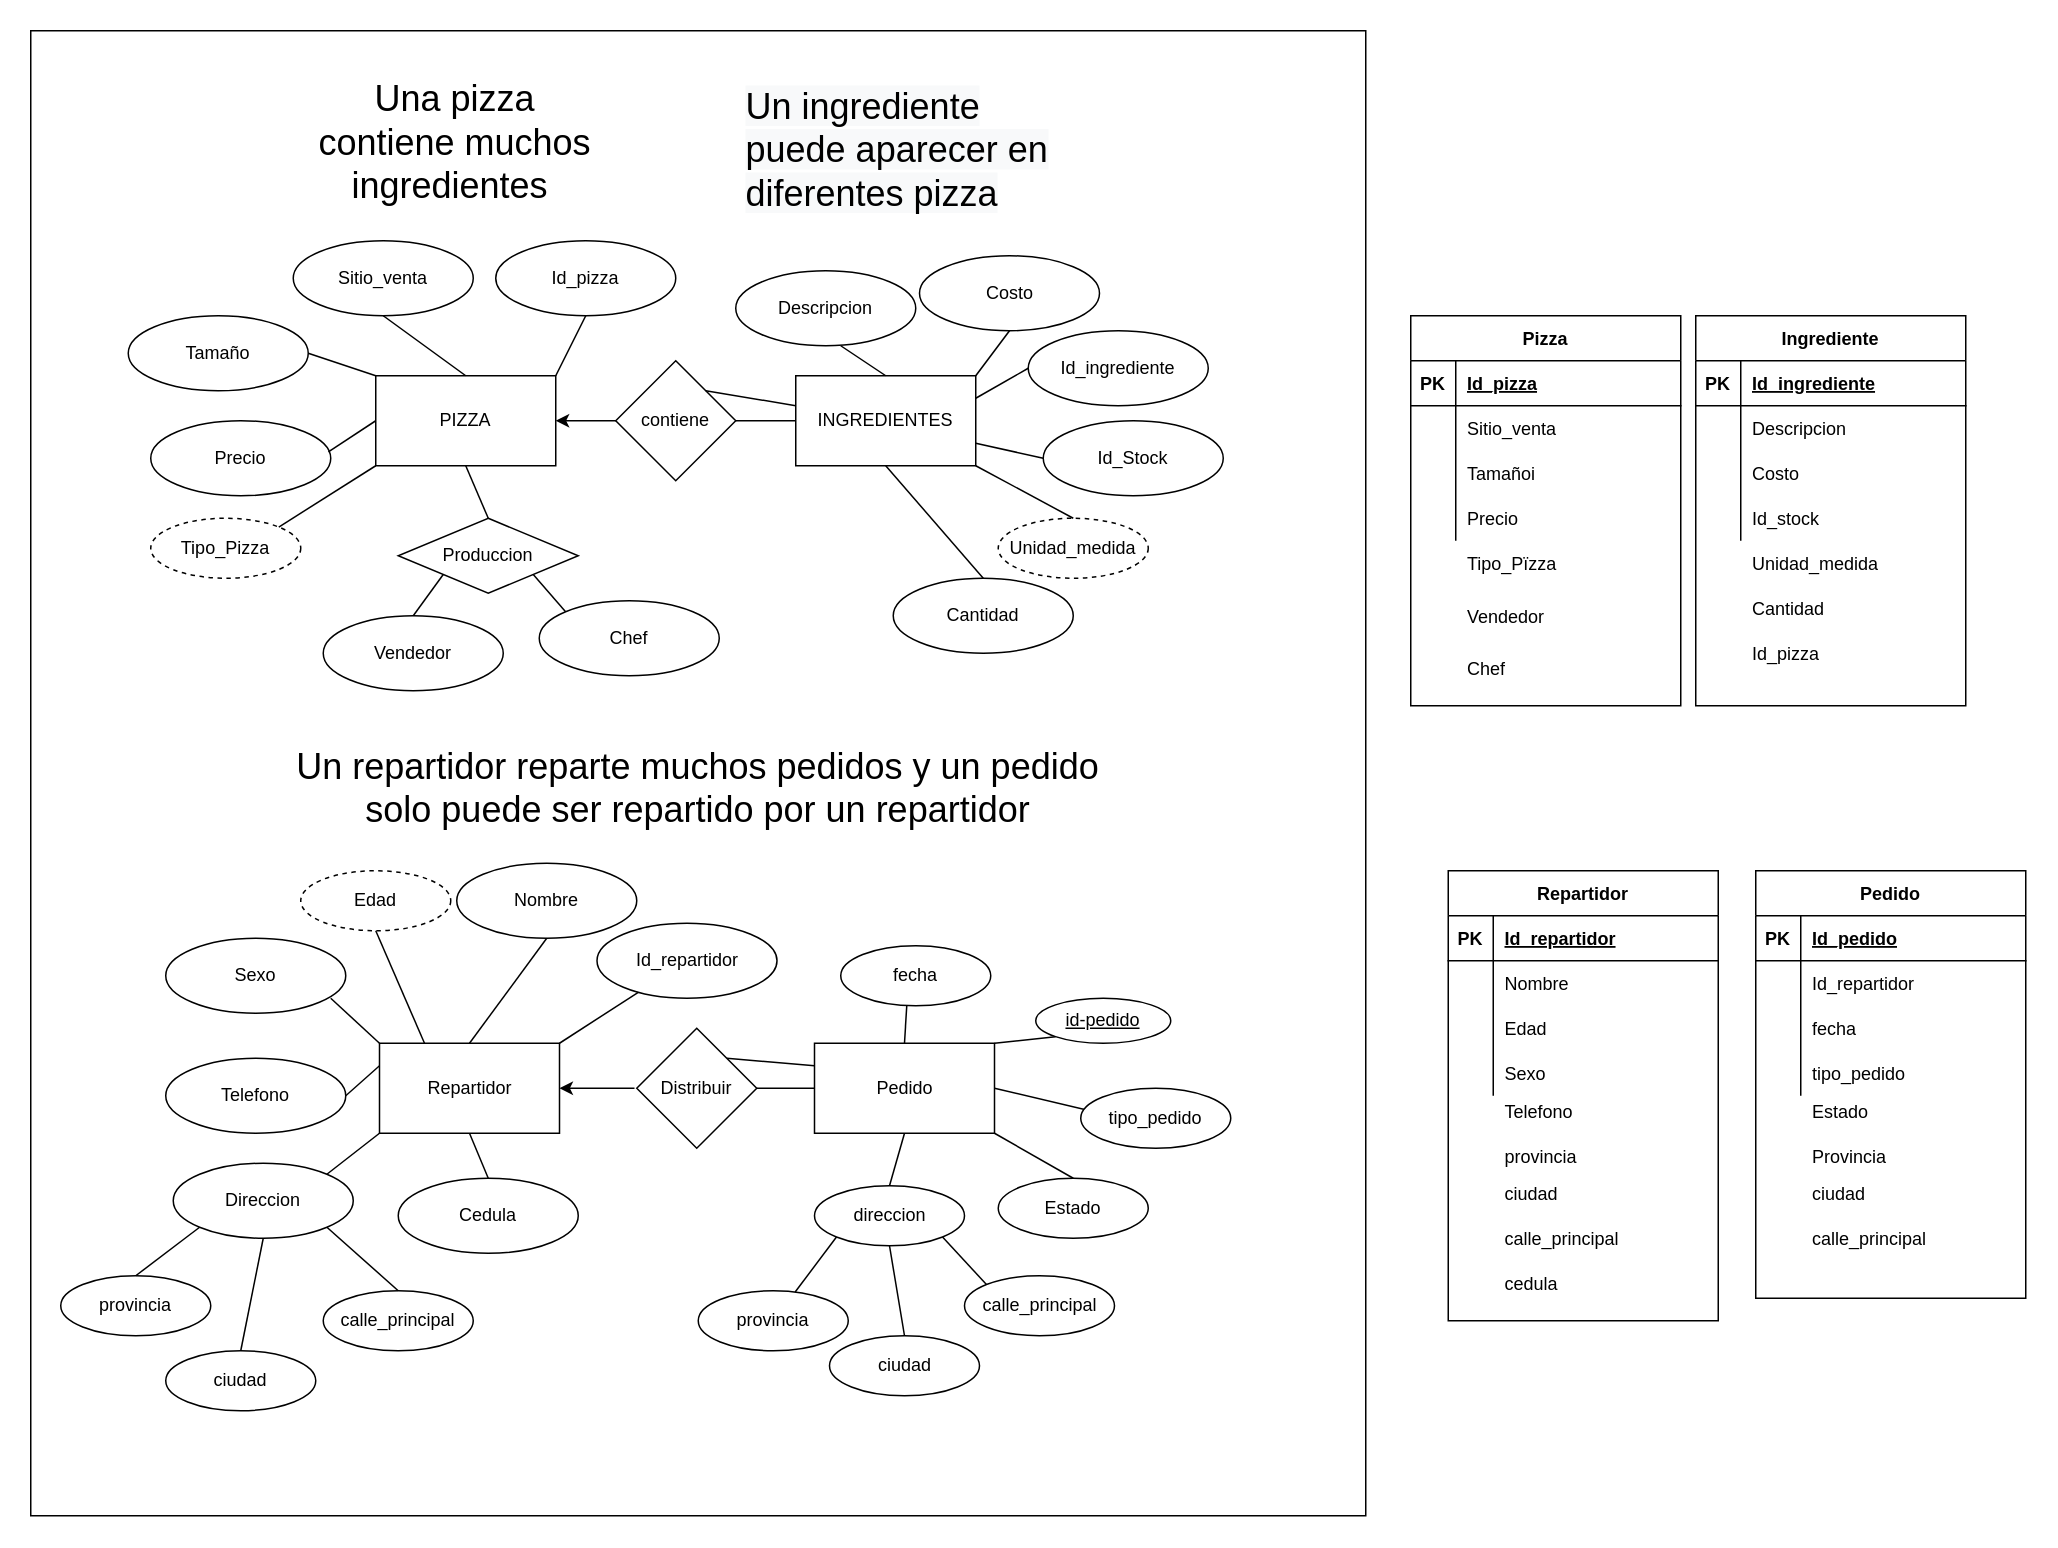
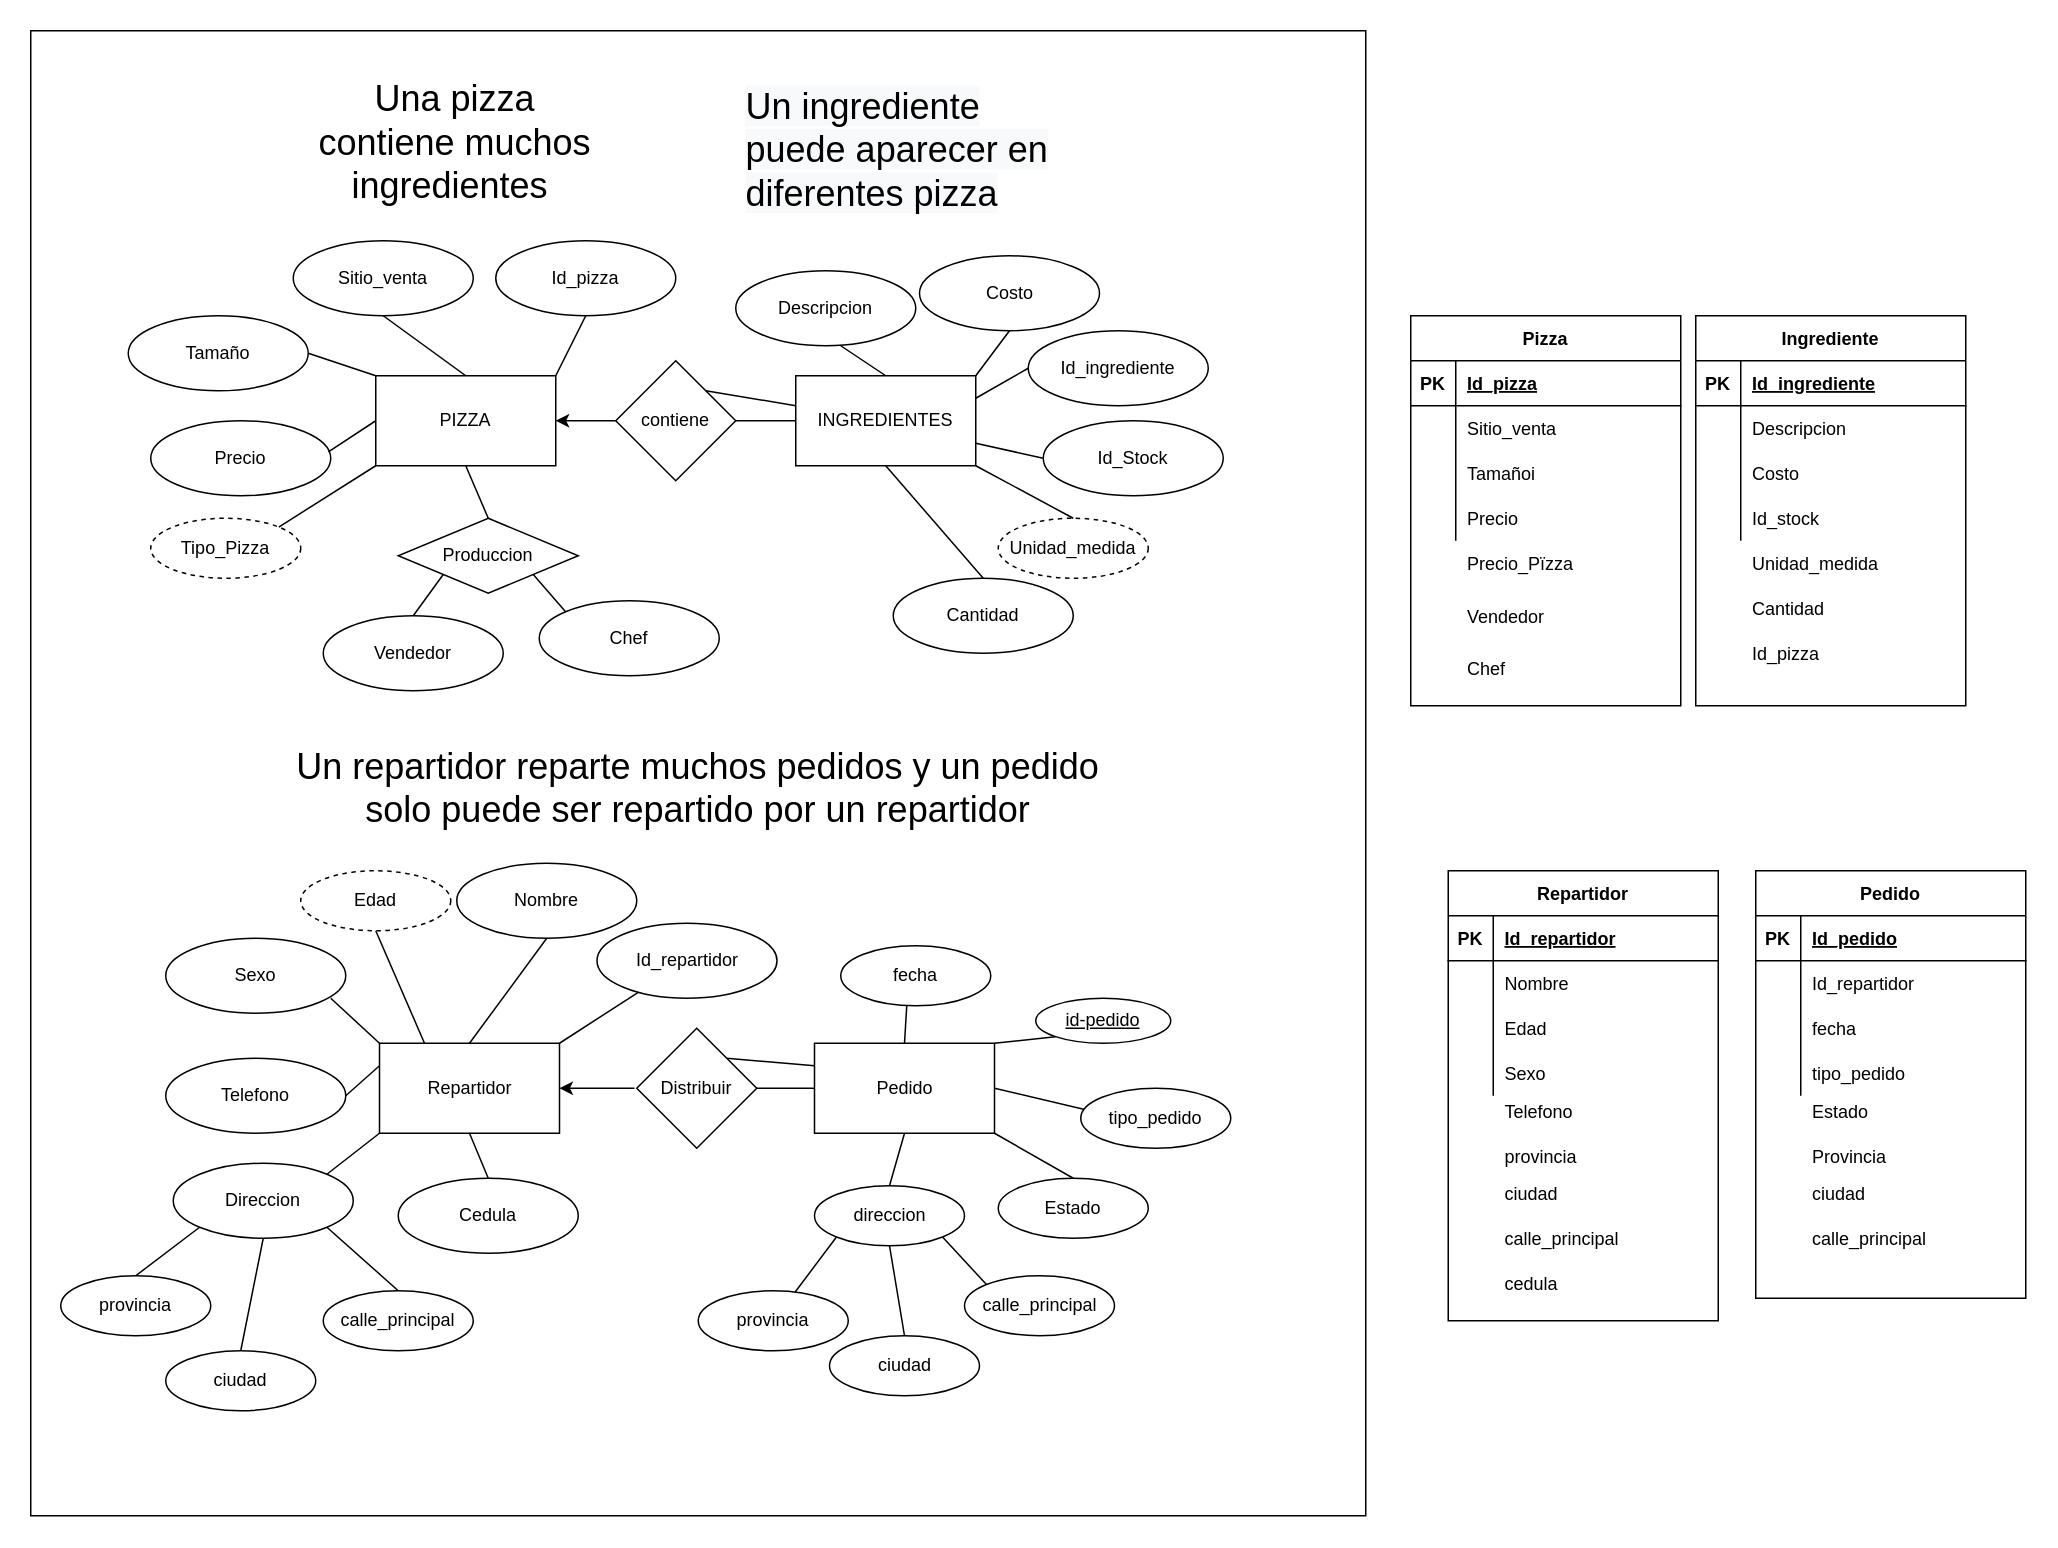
- <mxCell id="103" value="Tipo_Pïzza" style="shape=partialRectangle;connectable=0;fillColor=none;top=0;left=0;bottom=0;right=0;align=left;spacingLeft=6;overflow=hidden;" parent="1" vertex="1"><mxGeometry x="970" y="360" width="150" height="30" as="geometry" /></mxCell>
+ <mxCell id="103" value="Precio_Pïzza" style="shape=partialRectangle;connectable=0;fillColor=none;top=0;left=0;bottom=0;right=0;align=left;spacingLeft=6;overflow=hidden;" parent="1" vertex="1"><mxGeometry x="970" y="360" width="150" height="30" as="geometry" /></mxCell>
